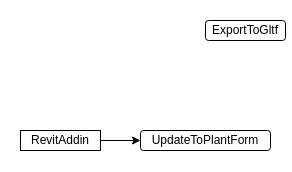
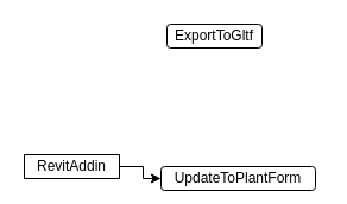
- <mxCell id="4" value="ExportToGltf" style="rounded=1;whiteSpace=wrap;html=1;" vertex="1" parent="1"><mxGeometry x="205" y="20" width="80" height="20" as="geometry" /></mxCell>
+ <mxCell id="4" value="ExportToGltf" style="rounded=1;whiteSpace=wrap;html=1;" vertex="1" parent="1"><mxGeometry x="140" y="20" width="80" height="20" as="geometry" /></mxCell>
- <mxCell id="5" value="UpdateToPlantForm" style="rounded=1;whiteSpace=wrap;html=1;" vertex="1" parent="1"><mxGeometry x="140" y="130" width="130" height="20" as="geometry" /></mxCell>
+ <mxCell id="5" value="UpdateToPlantForm" style="rounded=1;whiteSpace=wrap;html=1;" vertex="1" parent="1"><mxGeometry x="135" y="140" width="130" height="20" as="geometry" /></mxCell>
